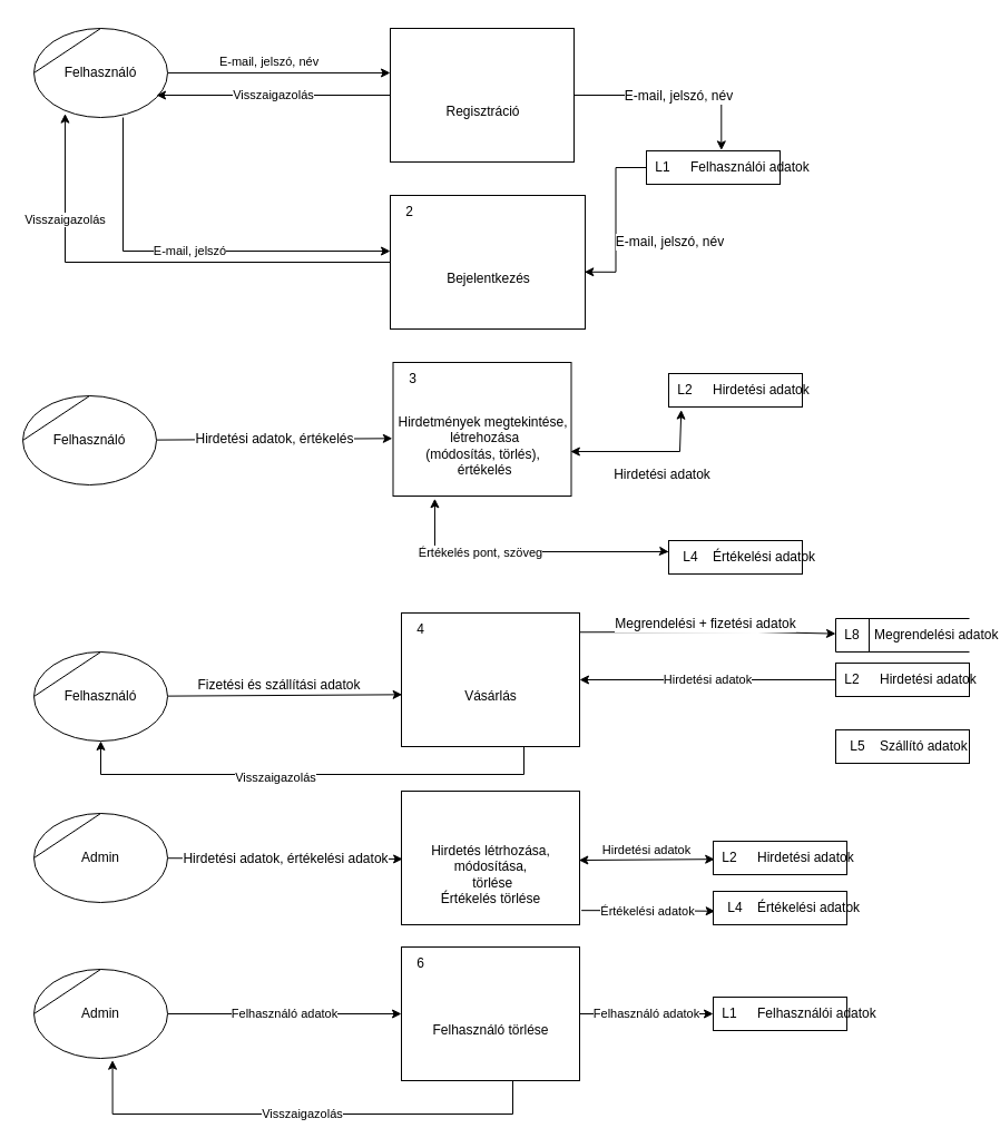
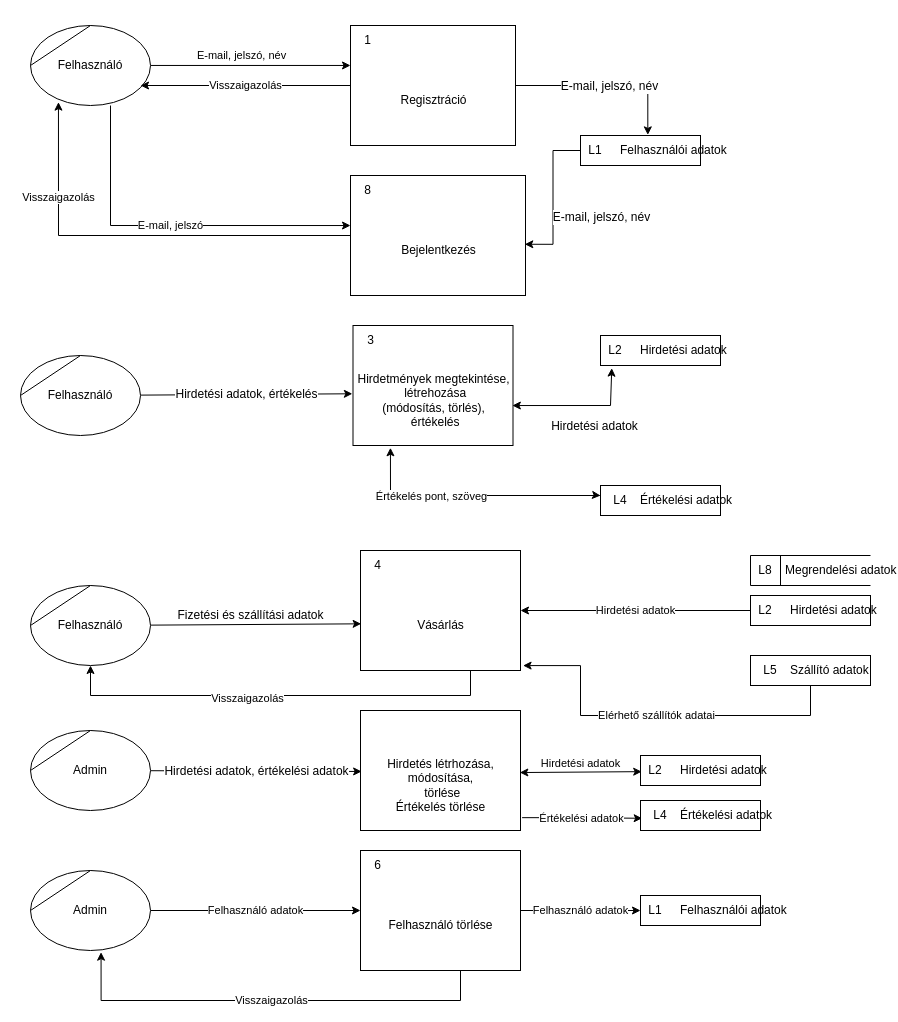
+ <mxCell id="9" value="1" style="text;html=1;strokeColor=none;fillColor=none;align=center;verticalAlign=middle;whiteSpace=wrap;rounded=0;movable=0;resizable=0;rotatable=0;cloneable=0;deletable=0;connectable=0;allowArrows=0;pointerEvents=1;" parent="8" vertex="1"><mxGeometry width="35" height="30" as="geometry" /></mxCell>
- <mxCell id="14" value="2" style="text;html=1;strokeColor=none;fillColor=none;align=center;verticalAlign=middle;whiteSpace=wrap;rounded=0;movable=0;resizable=0;rotatable=0;cloneable=0;deletable=0;connectable=0;allowArrows=0;pointerEvents=1;" parent="13" vertex="1"><mxGeometry width="35" height="30" as="geometry" /></mxCell>
+ <mxCell id="14" value="8" style="text;html=1;strokeColor=none;fillColor=none;align=center;verticalAlign=middle;whiteSpace=wrap;rounded=0;movable=0;resizable=0;rotatable=0;cloneable=0;deletable=0;connectable=0;allowArrows=0;pointerEvents=1;" parent="13" vertex="1"><mxGeometry width="35" height="30" as="geometry" /></mxCell>
- <mxCell id="28" value="Megrendelési + fizetési adatok" style="edgeStyle=none;rounded=0;orthogonalLoop=1;jettySize=auto;html=1;fontFamily=Helvetica;fontSize=12;fontColor=default;elbow=vertical;exitX=0.996;exitY=0.144;exitDx=0;exitDy=0;exitPerimeter=0;" parent="1" source="31" target="36" edge="1"><mxGeometry x="-0.011" y="7" relative="1" as="geometry"><Array as="points"><mxPoint x="680" y="567" /></Array><mxPoint as="offset" /></mxGeometry></mxCell>
+ <mxCell id="57" value="Elérhető szállítók adatai" style="edgeStyle=orthogonalEdgeStyle;rounded=0;orthogonalLoop=1;jettySize=auto;html=1;entryX=1.016;entryY=0.959;entryDx=0;entryDy=0;entryPerimeter=0;" edge="1" parent="1" source="58" target="31"><mxGeometry relative="1" as="geometry"><mxPoint x="530" y="665" as="targetPoint" /><Array as="points"><mxPoint x="580" y="715" /><mxPoint x="580" y="665" /></Array></mxGeometry></mxCell>
